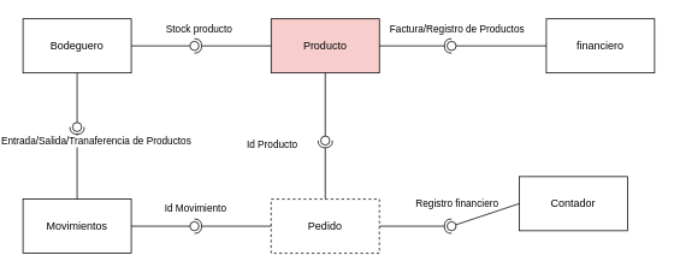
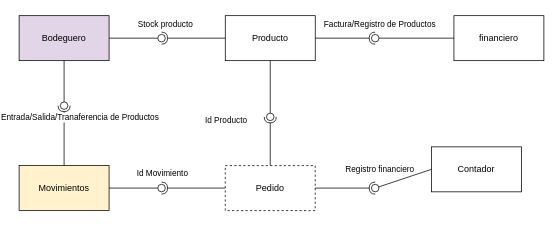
- <mxCell id="3" value="Bodeguero" style="rounded=0;whiteSpace=wrap;html=1;" parent="1" vertex="1"><mxGeometry x="20" y="20" width="120" height="60" as="geometry" /></mxCell>
+ <mxCell id="3" value="Bodeguero" style="rounded=0;whiteSpace=wrap;html=1;fillColor=#e1d5e7;" parent="1" vertex="1"><mxGeometry x="20" y="20" width="120" height="60" as="geometry" /></mxCell>
- <mxCell id="7" value="Producto" style="rounded=0;whiteSpace=wrap;html=1;fillColor=#f8cecc;" parent="1" vertex="1"><mxGeometry x="295" y="20" width="120" height="60" as="geometry" /></mxCell>
+ <mxCell id="7" value="Producto" style="rounded=0;whiteSpace=wrap;html=1;" parent="1" vertex="1"><mxGeometry x="295" y="20" width="120" height="60" as="geometry" /></mxCell>
- <mxCell id="5" value="Movimientos" style="rounded=0;whiteSpace=wrap;html=1;" parent="1" vertex="1"><mxGeometry x="20" y="220" width="120" height="60" as="geometry" /></mxCell>
+ <mxCell id="5" value="Movimientos" style="rounded=0;whiteSpace=wrap;html=1;fillColor=#fff2cc;" parent="1" vertex="1"><mxGeometry x="20" y="220" width="120" height="60" as="geometry" /></mxCell>
